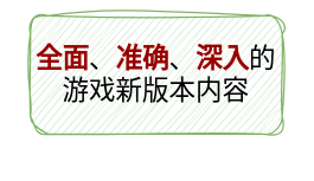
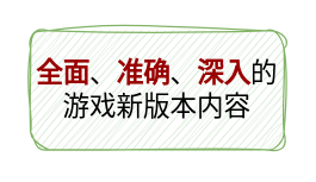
- <mxCell id="2" value="&lt;span style=&quot;font-size: 18px;&quot;&gt;&lt;font style=&quot;color: rgb(153, 0, 0);&quot;&gt;&lt;b&gt;全面&lt;/b&gt;&lt;/font&gt;、&lt;font style=&quot;color: rgb(153, 0, 0);&quot;&gt;&lt;b style=&quot;&quot;&gt;准确&lt;/b&gt;&lt;/font&gt;、&lt;font style=&quot;color: rgb(153, 0, 0);&quot;&gt;&lt;b&gt;深入&lt;/b&gt;&lt;/font&gt;的游戏新版本内容&lt;/span&gt;" style="rounded=1;whiteSpace=wrap;html=1;sketch=1;hachureGap=4;jiggle=2;curveFitting=1;fontFamily=Architects Daughter;fontSource=https%3A%2F%2Ffonts.googleapis.com%2Fcss%3Ffamily%3DArchitects%2BDaughter;fillColor=#d5e8d4;strokeColor=#82b366;" vertex="1" parent="1"><mxGeometry x="20" y="10" width="170" height="80" as="geometry" /></mxCell>
+ <mxCell id="2" value="&lt;span style=&quot;font-size: 18px;&quot;&gt;&lt;font style=&quot;color: rgb(153, 0, 0);&quot;&gt;&lt;b&gt;全面&lt;/b&gt;&lt;/font&gt;、&lt;font style=&quot;color: rgb(153, 0, 0);&quot;&gt;&lt;b style=&quot;&quot;&gt;准确&lt;/b&gt;&lt;/font&gt;、&lt;font style=&quot;color: rgb(153, 0, 0);&quot;&gt;&lt;b&gt;深入&lt;/b&gt;&lt;/font&gt;的游戏新版本内容&lt;/span&gt;" style="rounded=1;whiteSpace=wrap;html=1;sketch=1;hachureGap=4;jiggle=2;curveFitting=1;fontFamily=Architects Daughter;fontSource=https%3A%2F%2Ffonts.googleapis.com%2Fcss%3Ffamily%3DArchitects%2BDaughter;fillColor=#d5e8d4;strokeColor=#82b366;" vertex="1" parent="1"><mxGeometry x="20" y="20" width="170" height="80" as="geometry" /></mxCell>
